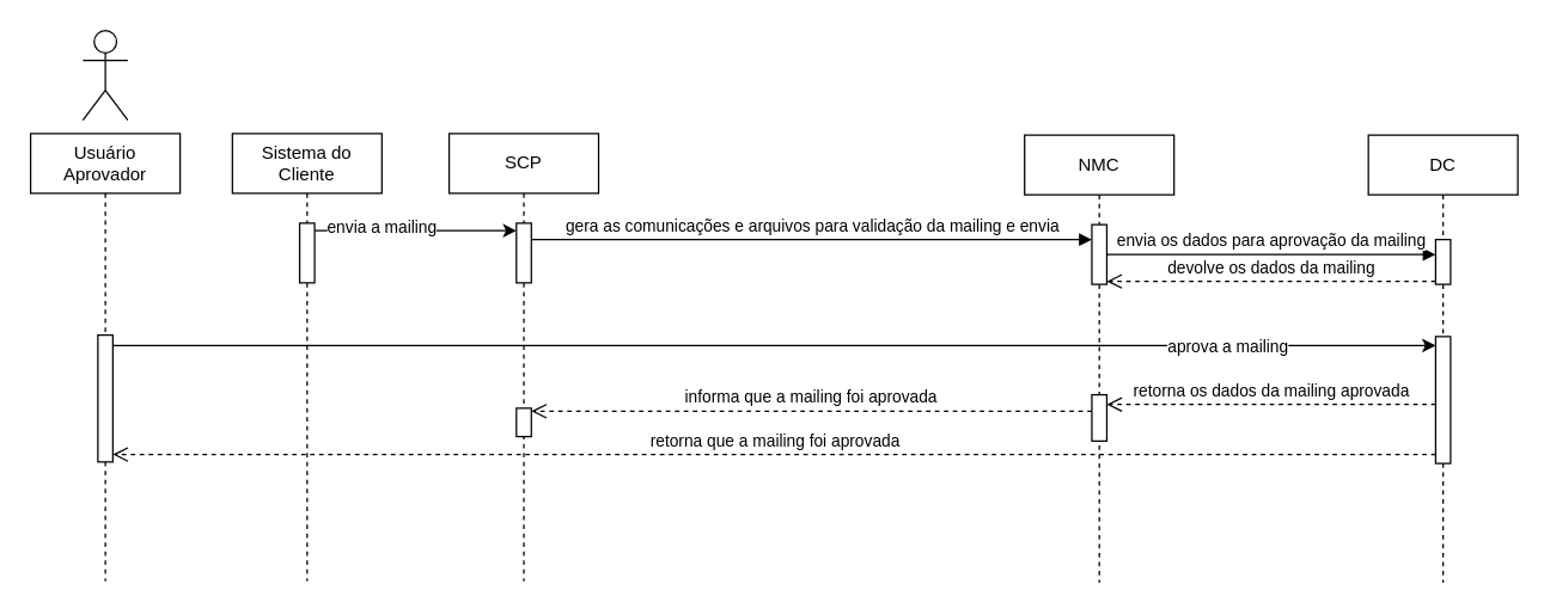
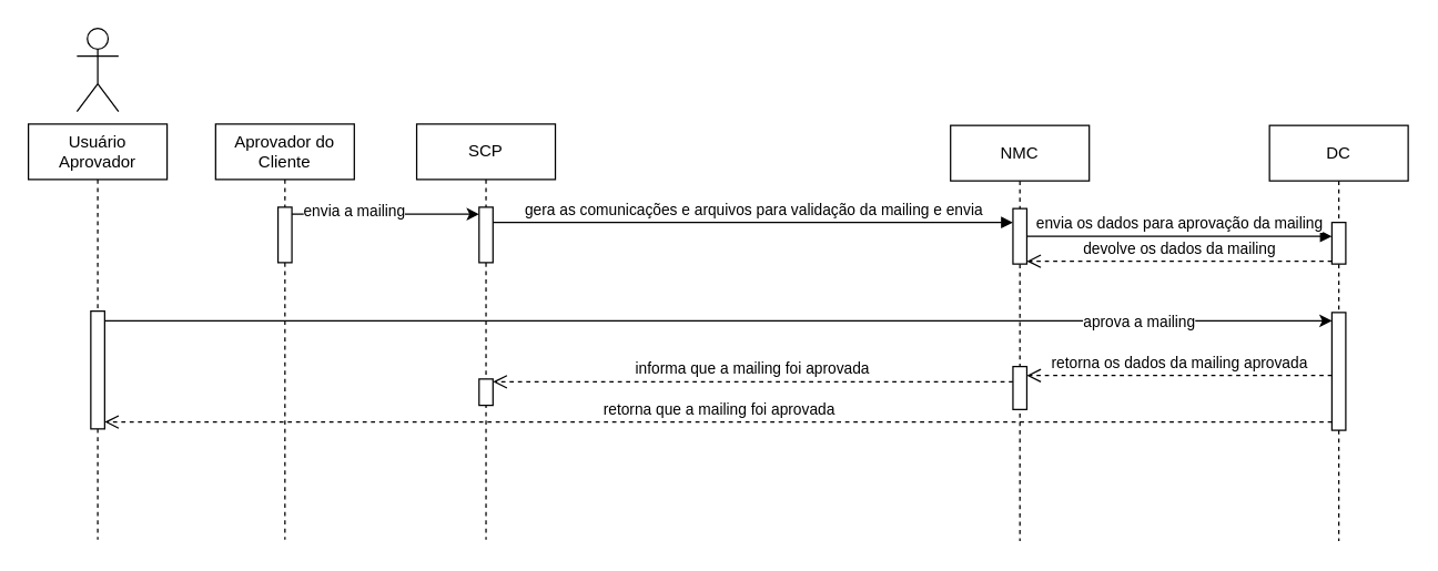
- <mxCell id="19" value="Sistema do Cliente" style="shape=umlLifeline;perimeter=lifelinePerimeter;whiteSpace=wrap;html=1;container=0;dropTarget=0;collapsible=0;recursiveResize=0;outlineConnect=0;portConstraint=eastwest;newEdgeStyle={&quot;edgeStyle&quot;:&quot;elbowEdgeStyle&quot;,&quot;elbow&quot;:&quot;vertical&quot;,&quot;curved&quot;:0,&quot;rounded&quot;:0};" vertex="1" parent="1"><mxGeometry x="155" y="89" width="100" height="300" as="geometry" /></mxCell>
+ <mxCell id="19" value="Aprovador do Cliente" style="shape=umlLifeline;perimeter=lifelinePerimeter;whiteSpace=wrap;html=1;container=0;dropTarget=0;collapsible=0;recursiveResize=0;outlineConnect=0;portConstraint=eastwest;newEdgeStyle={&quot;edgeStyle&quot;:&quot;elbowEdgeStyle&quot;,&quot;elbow&quot;:&quot;vertical&quot;,&quot;curved&quot;:0,&quot;rounded&quot;:0};" vertex="1" parent="1"><mxGeometry x="155" y="89" width="100" height="300" as="geometry" /></mxCell>
